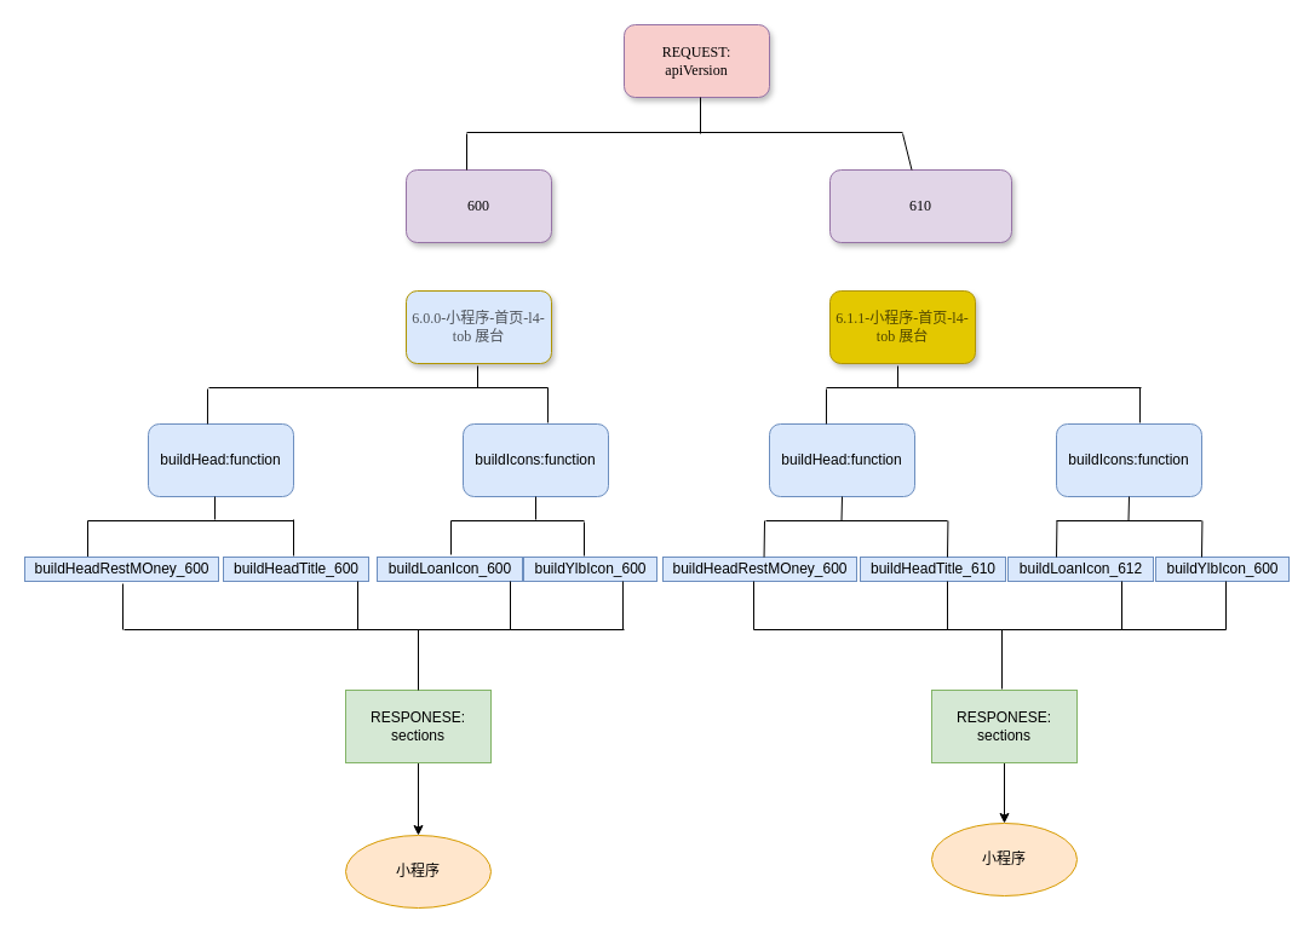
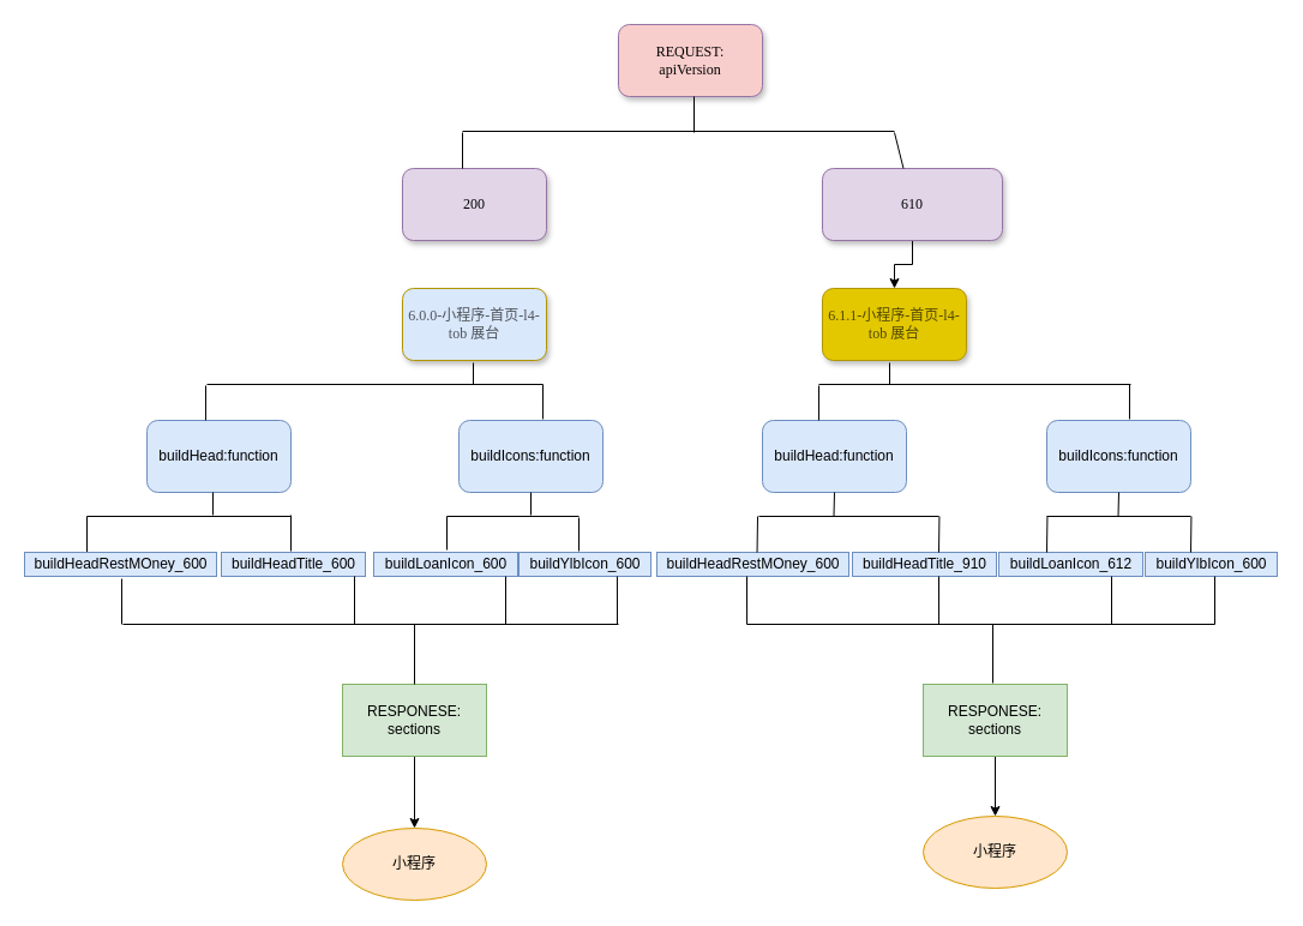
- <mxCell id="3" value="&lt;span&gt;600&lt;/span&gt;" style="whiteSpace=wrap;html=1;rounded=1;shadow=1;labelBackgroundColor=none;strokeWidth=1;fontFamily=Verdana;fontSize=12;align=center;fillColor=#e1d5e7;strokeColor=#9673a6;" parent="1" vertex="1"><mxGeometry x="335" y="140" width="120" height="60" as="geometry" /></mxCell>
+ <mxCell id="3" value="&lt;span&gt;200&lt;/span&gt;" style="whiteSpace=wrap;html=1;rounded=1;shadow=1;labelBackgroundColor=none;strokeWidth=1;fontFamily=Verdana;fontSize=12;align=center;fillColor=#e1d5e7;strokeColor=#9673a6;" parent="1" vertex="1"><mxGeometry x="335" y="140" width="120" height="60" as="geometry" /></mxCell>
+ <mxCell id="4" value="" style="edgeStyle=orthogonalEdgeStyle;rounded=0;orthogonalLoop=1;jettySize=auto;html=1;" parent="1" source="5" target="9" edge="1"><mxGeometry relative="1" as="geometry" /></mxCell>
- <mxCell id="29" value="buildHeadTitle_610" style="text;html=1;align=center;verticalAlign=middle;resizable=0;points=[];autosize=1;strokeColor=#6c8ebf;fillColor=#dae8fc;" parent="1" vertex="1"><mxGeometry x="710" y="460" width="120" height="20" as="geometry" /></mxCell>
+ <mxCell id="29" value="buildHeadTitle_910" style="text;html=1;align=center;verticalAlign=middle;resizable=0;points=[];autosize=1;strokeColor=#6c8ebf;fillColor=#dae8fc;" parent="1" vertex="1"><mxGeometry x="710" y="460" width="120" height="20" as="geometry" /></mxCell>
